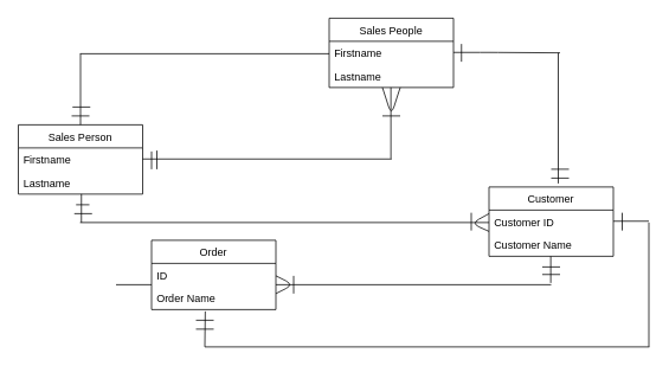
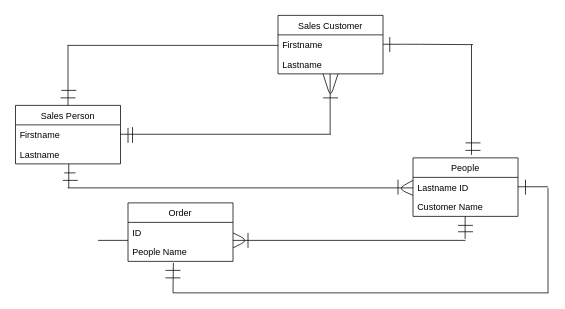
- <mxCell id="8" value="Sales People" style="swimlane;fontStyle=0;childLayout=stackLayout;horizontal=1;startSize=26;fillColor=none;horizontalStack=0;resizeParent=1;resizeParentMax=0;resizeLast=0;collapsible=1;marginBottom=0;" vertex="1" parent="1"><mxGeometry x="370" y="20" width="140" height="78" as="geometry"><mxRectangle x="-700" y="-550" width="100" height="26" as="alternateBounds" /></mxGeometry></mxCell>
+ <mxCell id="8" value="Sales Customer" style="swimlane;fontStyle=0;childLayout=stackLayout;horizontal=1;startSize=26;fillColor=none;horizontalStack=0;resizeParent=1;resizeParentMax=0;resizeLast=0;collapsible=1;marginBottom=0;" vertex="1" parent="1"><mxGeometry x="370" y="20" width="140" height="78" as="geometry"><mxRectangle x="-700" y="-550" width="100" height="26" as="alternateBounds" /></mxGeometry></mxCell>
- <mxCell id="21" value="Customer" style="swimlane;fontStyle=0;childLayout=stackLayout;horizontal=1;startSize=26;fillColor=none;horizontalStack=0;resizeParent=1;resizeParentMax=0;resizeLast=0;collapsible=1;marginBottom=0;" vertex="1" parent="1"><mxGeometry x="550" y="210" width="140" height="78" as="geometry"><mxRectangle x="-700" y="-550" width="100" height="26" as="alternateBounds" /></mxGeometry></mxCell>
+ <mxCell id="21" value="People" style="swimlane;fontStyle=0;childLayout=stackLayout;horizontal=1;startSize=26;fillColor=none;horizontalStack=0;resizeParent=1;resizeParentMax=0;resizeLast=0;collapsible=1;marginBottom=0;" vertex="1" parent="1"><mxGeometry x="550" y="210" width="140" height="78" as="geometry"><mxRectangle x="-700" y="-550" width="100" height="26" as="alternateBounds" /></mxGeometry></mxCell>
- <mxCell id="22" value="Customer ID" style="text;strokeColor=none;fillColor=none;align=left;verticalAlign=top;spacingLeft=4;spacingRight=4;overflow=hidden;rotatable=0;points=[[0,0.5],[1,0.5]];portConstraint=eastwest;" vertex="1" parent="21"><mxGeometry y="26" width="140" height="26" as="geometry" /></mxCell>
+ <mxCell id="22" value="Lastname ID" style="text;strokeColor=none;fillColor=none;align=left;verticalAlign=top;spacingLeft=4;spacingRight=4;overflow=hidden;rotatable=0;points=[[0,0.5],[1,0.5]];portConstraint=eastwest;" vertex="1" parent="21"><mxGeometry y="26" width="140" height="26" as="geometry" /></mxCell>
- <mxCell id="38" value="Order Name" style="text;strokeColor=none;fillColor=none;align=left;verticalAlign=top;spacingLeft=4;spacingRight=4;overflow=hidden;rotatable=0;points=[[0,0.5],[1,0.5]];portConstraint=eastwest;" vertex="1" parent="36"><mxGeometry y="52" width="140" height="26" as="geometry" /></mxCell>
+ <mxCell id="38" value="People Name" style="text;strokeColor=none;fillColor=none;align=left;verticalAlign=top;spacingLeft=4;spacingRight=4;overflow=hidden;rotatable=0;points=[[0,0.5],[1,0.5]];portConstraint=eastwest;" vertex="1" parent="36"><mxGeometry y="52" width="140" height="26" as="geometry" /></mxCell>
